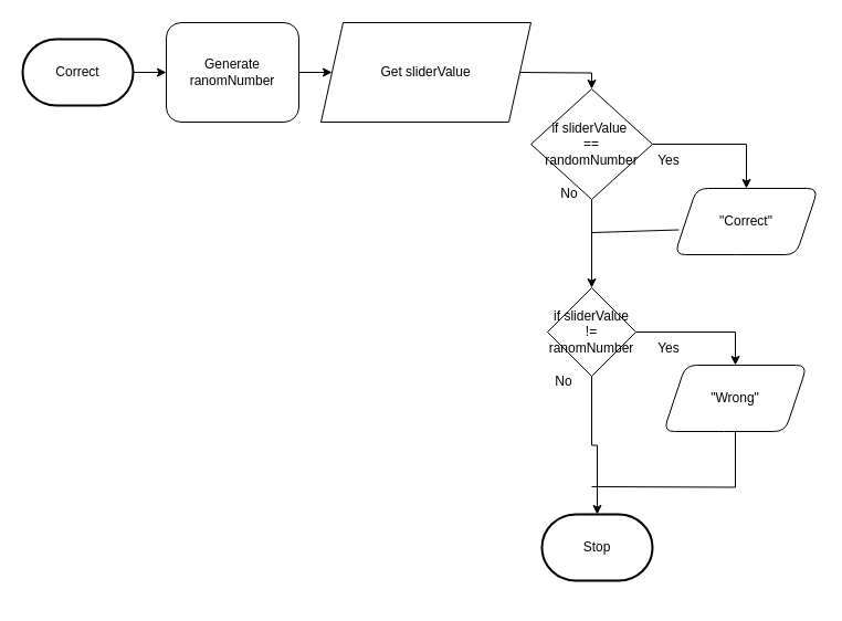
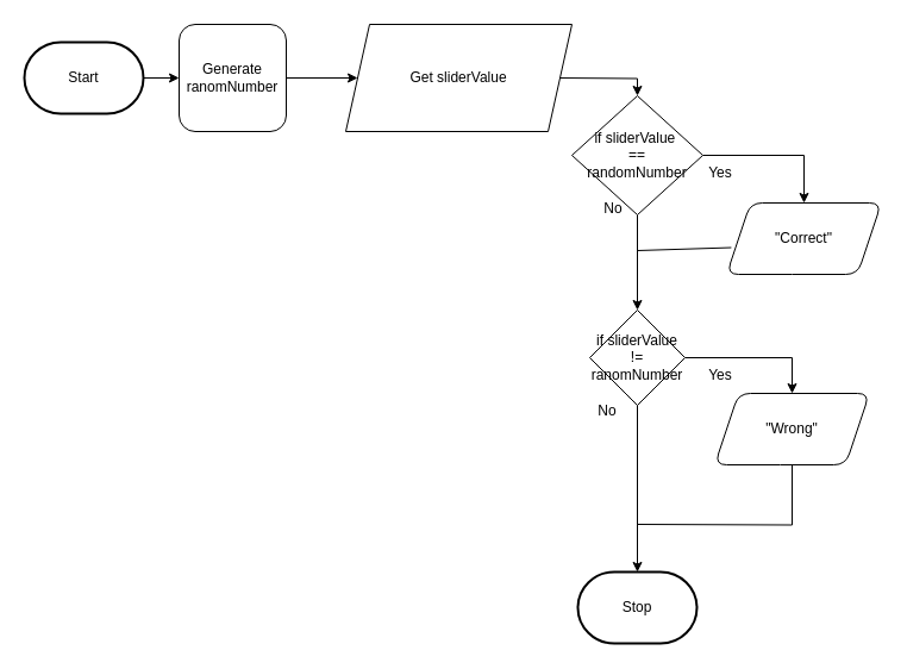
- <mxCell id="3" value="Correct" style="strokeWidth=2;html=1;shape=mxgraph.flowchart.terminator;whiteSpace=wrap;" vertex="1" parent="1"><mxGeometry x="20" y="35" width="100" height="60" as="geometry" /></mxCell>
+ <mxCell id="3" value="Start" style="strokeWidth=2;html=1;shape=mxgraph.flowchart.terminator;whiteSpace=wrap;" vertex="1" parent="1"><mxGeometry x="20" y="35" width="100" height="60" as="geometry" /></mxCell>
- <mxCell id="9" value="Generate ranomNumber" style="whiteSpace=wrap;html=1;rounded=1;" vertex="1" parent="1"><mxGeometry x="150" y="20" width="120" height="90" as="geometry" /></mxCell>
+ <mxCell id="9" value="Generate ranomNumber" style="whiteSpace=wrap;html=1;rounded=1;" vertex="1" parent="1"><mxGeometry x="150" y="20" width="90" height="90" as="geometry" /></mxCell>
- <mxCell id="4" value="Stop" style="strokeWidth=2;html=1;shape=mxgraph.flowchart.terminator;whiteSpace=wrap;" vertex="1" parent="1"><mxGeometry x="490" y="465" width="100" height="60" as="geometry" /></mxCell>
+ <mxCell id="4" value="Stop" style="strokeWidth=2;html=1;shape=mxgraph.flowchart.terminator;whiteSpace=wrap;" vertex="1" parent="1"><mxGeometry x="485" y="480" width="100" height="60" as="geometry" /></mxCell>
